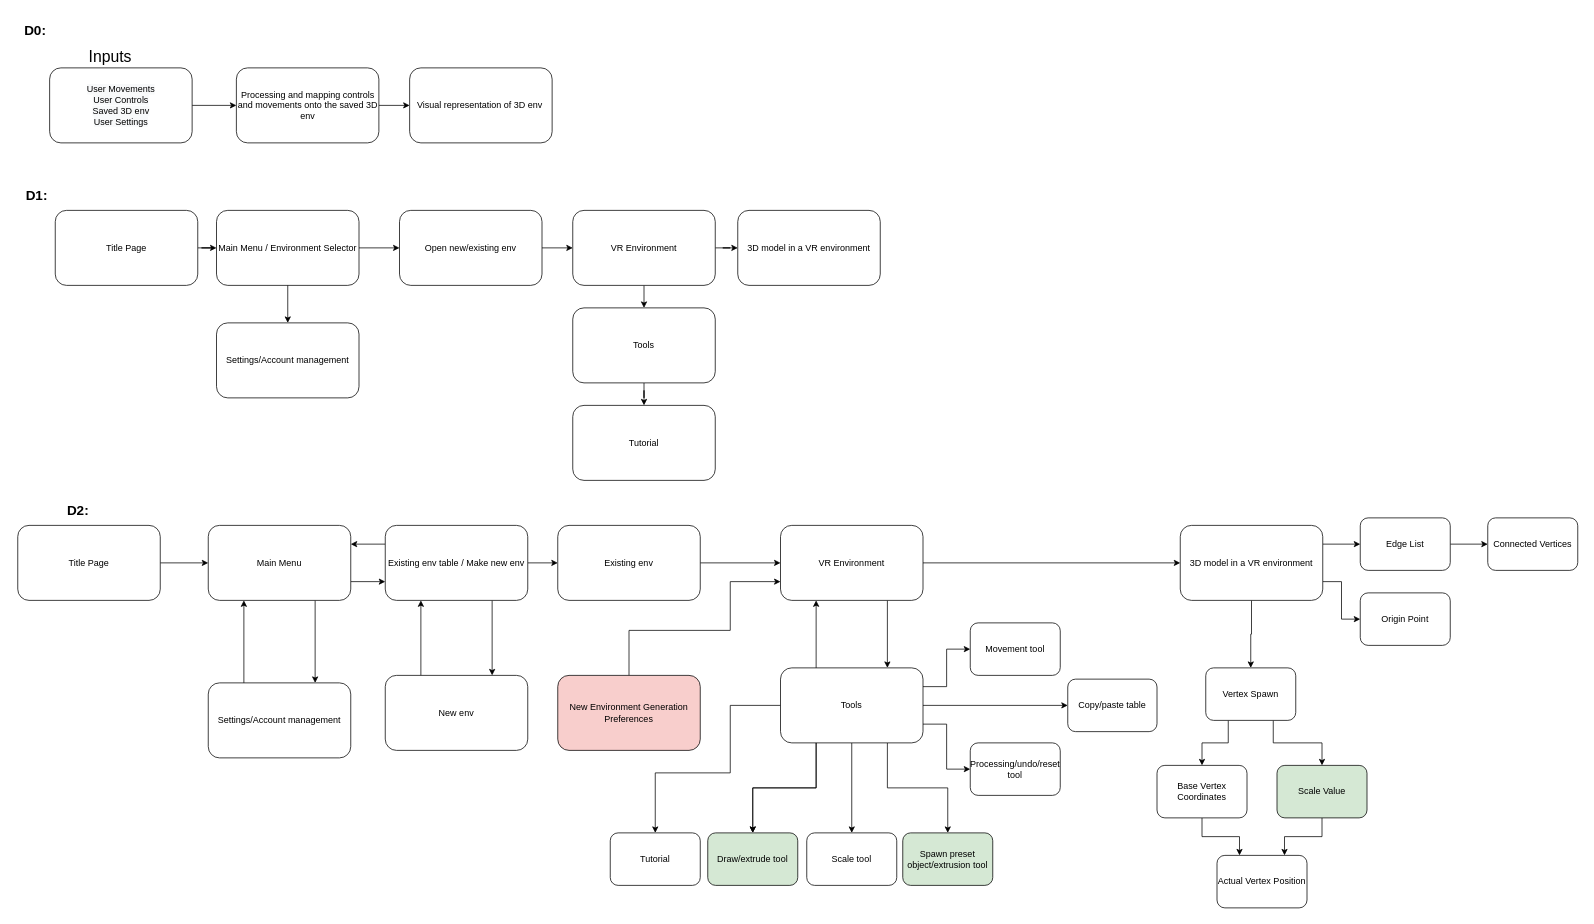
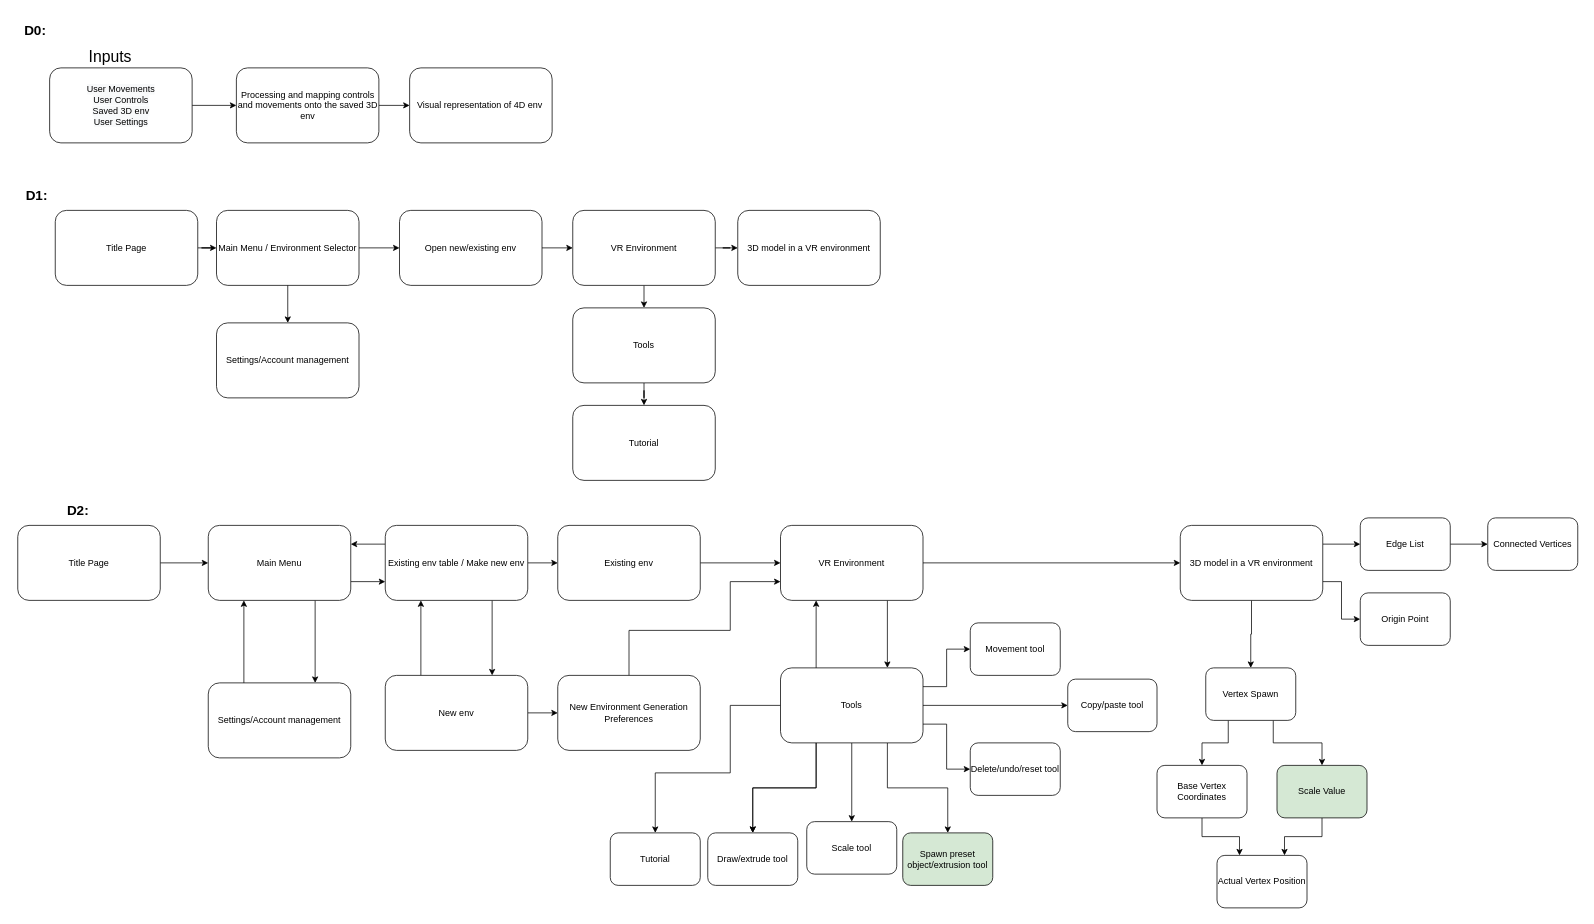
- <mxCell id="8" value="Visual representation of 3D env&amp;nbsp;" style="rounded=1;whiteSpace=wrap;html=1;fontSize=12;glass=0;strokeWidth=1;shadow=0;" vertex="1" parent="1"><mxGeometry x="545.5" y="90" width="190" height="100" as="geometry" /></mxCell>
+ <mxCell id="8" value="Visual representation of 4D env&amp;nbsp;" style="rounded=1;whiteSpace=wrap;html=1;fontSize=12;glass=0;strokeWidth=1;shadow=0;" vertex="1" parent="1"><mxGeometry x="545.5" y="90" width="190" height="100" as="geometry" /></mxCell>
- <mxCell id="65" value="Copy/paste table" style="rounded=1;whiteSpace=wrap;html=1;fontSize=12;glass=0;strokeWidth=1;shadow=0;" vertex="1" parent="1"><mxGeometry x="1423" y="905" width="119" height="70" as="geometry" /></mxCell>
+ <mxCell id="65" value="Copy/paste tool" style="rounded=1;whiteSpace=wrap;html=1;fontSize=12;glass=0;strokeWidth=1;shadow=0;" vertex="1" parent="1"><mxGeometry x="1423" y="905" width="119" height="70" as="geometry" /></mxCell>
+ <mxCell id="54" value="" style="edgeStyle=orthogonalEdgeStyle;rounded=0;orthogonalLoop=1;jettySize=auto;html=1;" edge="1" parent="1" source="56" target="58"><mxGeometry relative="1" as="geometry" /></mxCell>
- <mxCell id="58" value="New Environment Generation Preferences" style="rounded=1;whiteSpace=wrap;html=1;fontSize=12;glass=0;strokeWidth=1;shadow=0;fillColor=#f8cecc;" vertex="1" parent="1"><mxGeometry x="743" y="900" width="190" height="100" as="geometry" /></mxCell>
+ <mxCell id="58" value="New Environment Generation Preferences" style="rounded=1;whiteSpace=wrap;html=1;fontSize=12;glass=0;strokeWidth=1;shadow=0;" vertex="1" parent="1"><mxGeometry x="743" y="900" width="190" height="100" as="geometry" /></mxCell>
- <mxCell id="62" value="Processing/undo/reset tool" style="rounded=1;whiteSpace=wrap;html=1;fontSize=12;glass=0;strokeWidth=1;shadow=0;" vertex="1" parent="1"><mxGeometry x="1293" y="990" width="120" height="70" as="geometry" /></mxCell>
+ <mxCell id="62" value="Delete/undo/reset tool" style="rounded=1;whiteSpace=wrap;html=1;fontSize=12;glass=0;strokeWidth=1;shadow=0;" vertex="1" parent="1"><mxGeometry x="1293" y="990" width="120" height="70" as="geometry" /></mxCell>
- <mxCell id="49" value="Draw/extrude tool" style="rounded=1;whiteSpace=wrap;html=1;fontSize=12;glass=0;strokeWidth=1;shadow=0;fillColor=#d5e8d4;" vertex="1" parent="1"><mxGeometry x="943" y="1110" width="120" height="70" as="geometry" /></mxCell>
+ <mxCell id="49" value="Draw/extrude tool" style="rounded=1;whiteSpace=wrap;html=1;fontSize=12;glass=0;strokeWidth=1;shadow=0;" vertex="1" parent="1"><mxGeometry x="943" y="1110" width="120" height="70" as="geometry" /></mxCell>
- <mxCell id="64" value="Scale tool" style="rounded=1;whiteSpace=wrap;html=1;fontSize=12;glass=0;strokeWidth=1;shadow=0;" vertex="1" parent="1"><mxGeometry x="1075" y="1110" width="120" height="70" as="geometry" /></mxCell>
+ <mxCell id="64" value="Scale tool" style="rounded=1;whiteSpace=wrap;html=1;fontSize=12;glass=0;strokeWidth=1;shadow=0;" vertex="1" parent="1"><mxGeometry x="1075" y="1095" width="120" height="70" as="geometry" /></mxCell>
